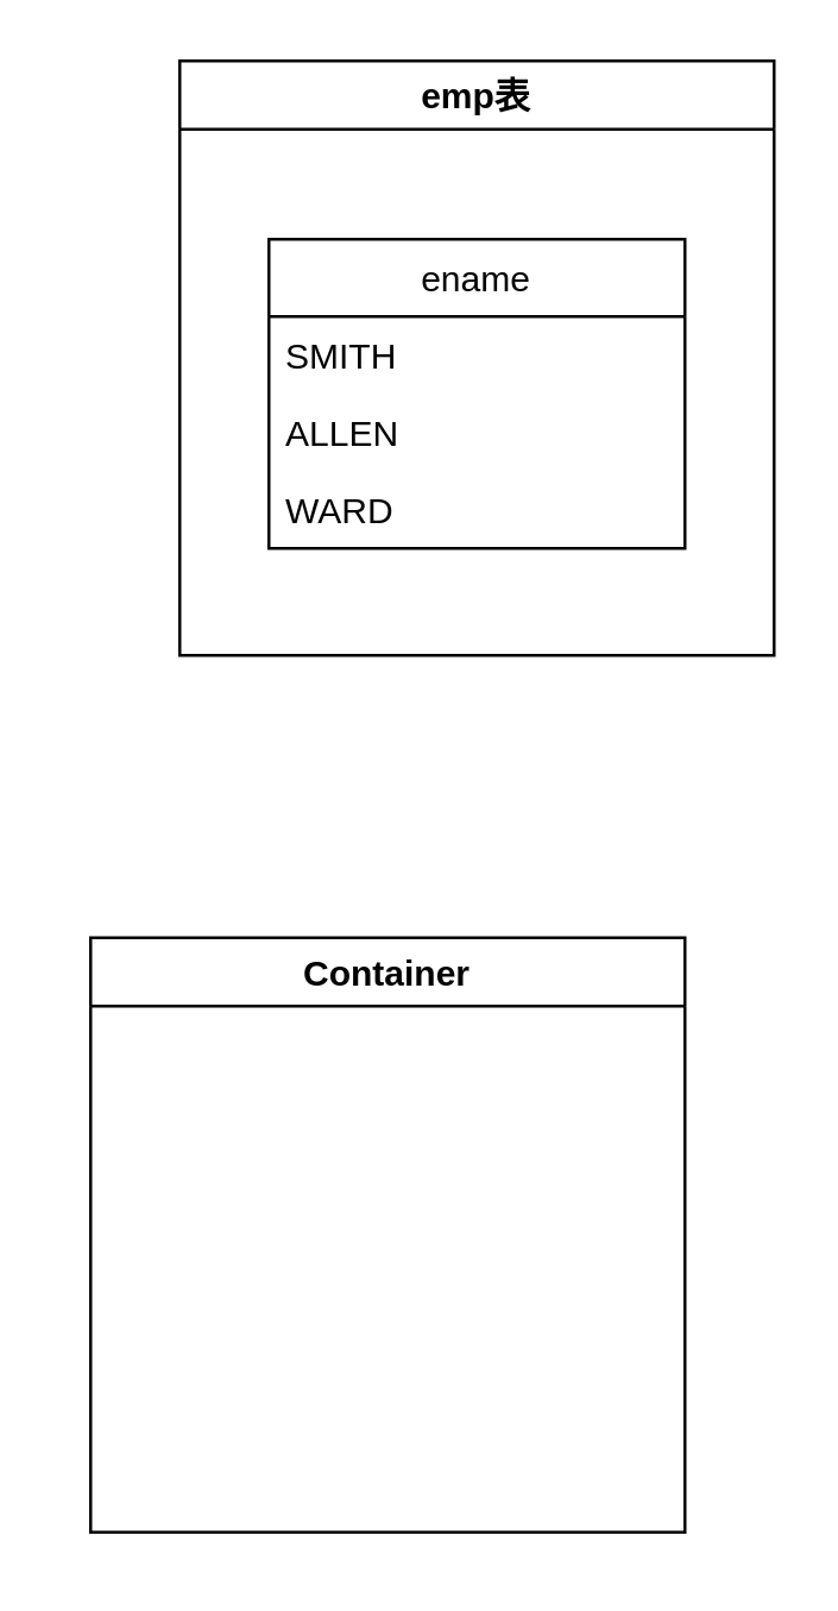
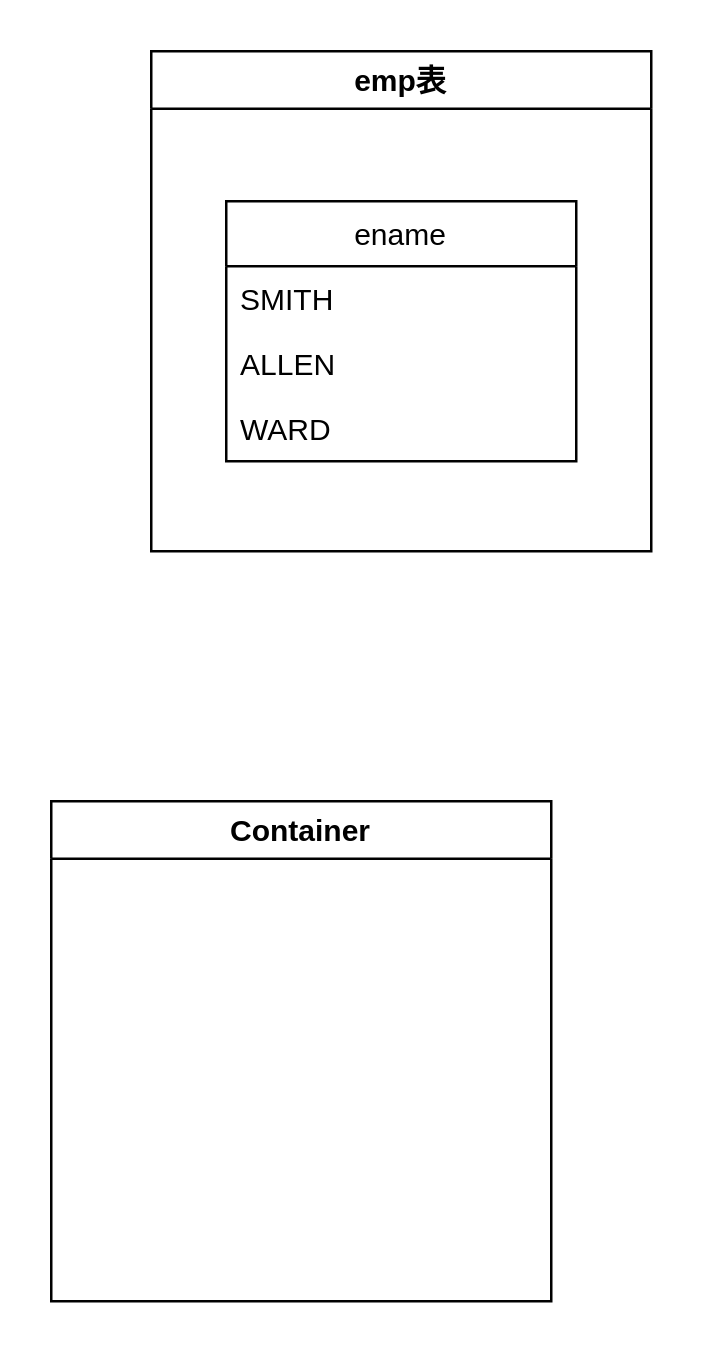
- <mxCell id="2" value="Container" style="swimlane;" vertex="1" parent="1"><mxGeometry x="30" y="315" width="200" height="200" as="geometry" /></mxCell>
+ <mxCell id="2" value="Container" style="swimlane;" vertex="1" parent="1"><mxGeometry x="20" y="320" width="200" height="200" as="geometry" /></mxCell>
